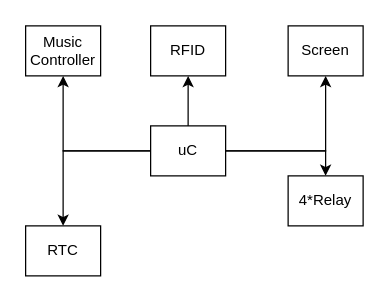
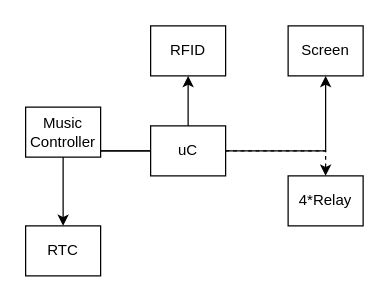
- <mxCell id="12" value="Music Controller" style="rounded=0;whiteSpace=wrap;html=1;" vertex="1" parent="1"><mxGeometry x="20" y="20" width="60" height="40" as="geometry" /></mxCell>
+ <mxCell id="12" value="Music Controller" style="rounded=0;whiteSpace=wrap;html=1;" vertex="1" parent="1"><mxGeometry x="20" y="85" width="60" height="40" as="geometry" /></mxCell>
- <mxCell id="9" style="edgeStyle=orthogonalEdgeStyle;rounded=0;orthogonalLoop=1;jettySize=auto;html=1;entryX=0.5;entryY=0;entryDx=0;entryDy=0;" edge="1" parent="1" source="10" target="4"><mxGeometry relative="1" as="geometry" /></mxCell>
+ <mxCell id="9" style="edgeStyle=orthogonalEdgeStyle;rounded=0;orthogonalLoop=1;jettySize=auto;html=1;entryX=0.5;entryY=0;entryDx=0;entryDy=0;dashed=1;" edge="1" parent="1" source="10" target="4"><mxGeometry relative="1" as="geometry" /></mxCell>
